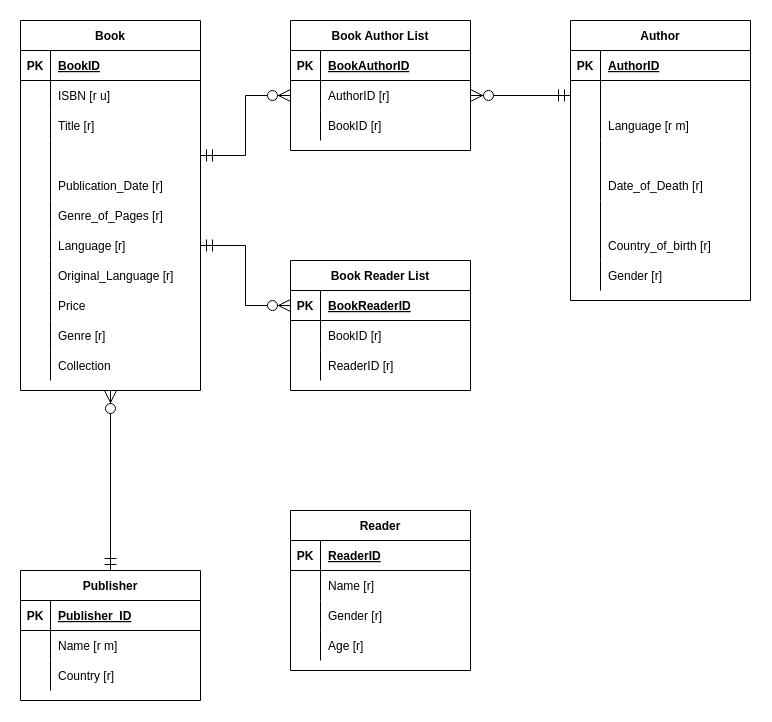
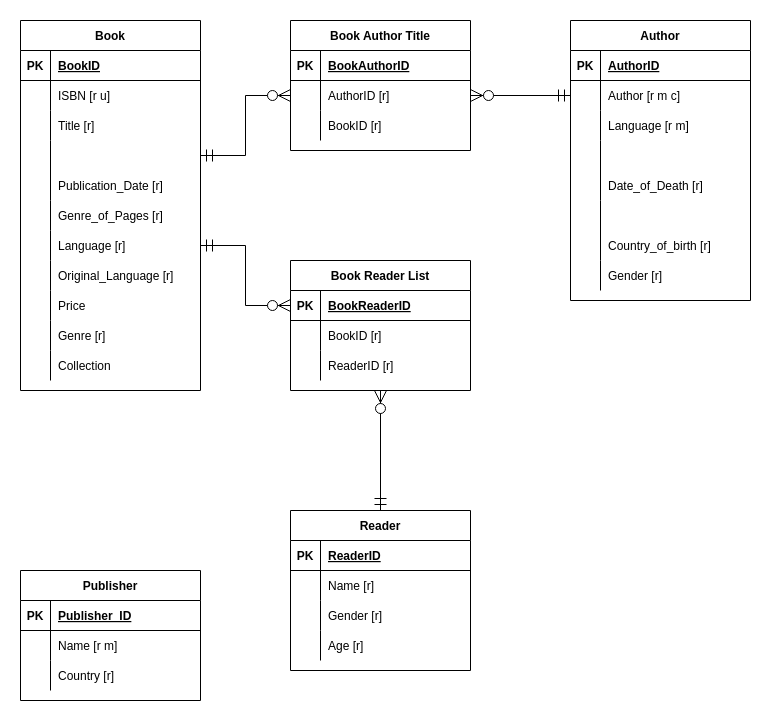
- <mxCell id="58" value="Book Author List" style="shape=table;startSize=30;container=1;collapsible=1;childLayout=tableLayout;fixedRows=1;rowLines=0;fontStyle=1;align=center;resizeLast=1;" parent="1" vertex="1"><mxGeometry x="290" y="20" width="180" height="130" as="geometry" /></mxCell>
+ <mxCell id="58" value="Book Author Title" style="shape=table;startSize=30;container=1;collapsible=1;childLayout=tableLayout;fixedRows=1;rowLines=0;fontStyle=1;align=center;resizeLast=1;" parent="1" vertex="1"><mxGeometry x="290" y="20" width="180" height="130" as="geometry" /></mxCell>
+ <mxCell id="41" value="Author [r m c]" style="shape=partialRectangle;connectable=0;fillColor=none;top=0;left=0;bottom=0;right=0;align=left;spacingLeft=6;overflow=hidden;" parent="39" vertex="1"><mxGeometry x="30" width="150" height="30" as="geometry" /></mxCell>
+ <mxCell id="89" style="edgeStyle=orthogonalEdgeStyle;rounded=0;orthogonalLoop=1;jettySize=auto;html=1;entryX=0.5;entryY=1;entryDx=0;entryDy=0;startArrow=ERmandOne;startFill=0;startSize=10;endArrow=ERzeroToMany;endFill=1;endSize=10;targetPerimeterSpacing=0;" parent="1" source="90" target="79" edge="1"><mxGeometry relative="1" as="geometry" /></mxCell>
- <mxCell id="68" style="edgeStyle=orthogonalEdgeStyle;rounded=0;orthogonalLoop=1;jettySize=auto;html=1;entryX=0.5;entryY=1;entryDx=0;entryDy=0;startArrow=ERmandOne;startFill=0;startSize=10;endArrow=ERzeroToMany;endFill=1;endSize=10;targetPerimeterSpacing=0;" parent="1" source="69" target="2" edge="1"><mxGeometry relative="1" as="geometry" /></mxCell>
